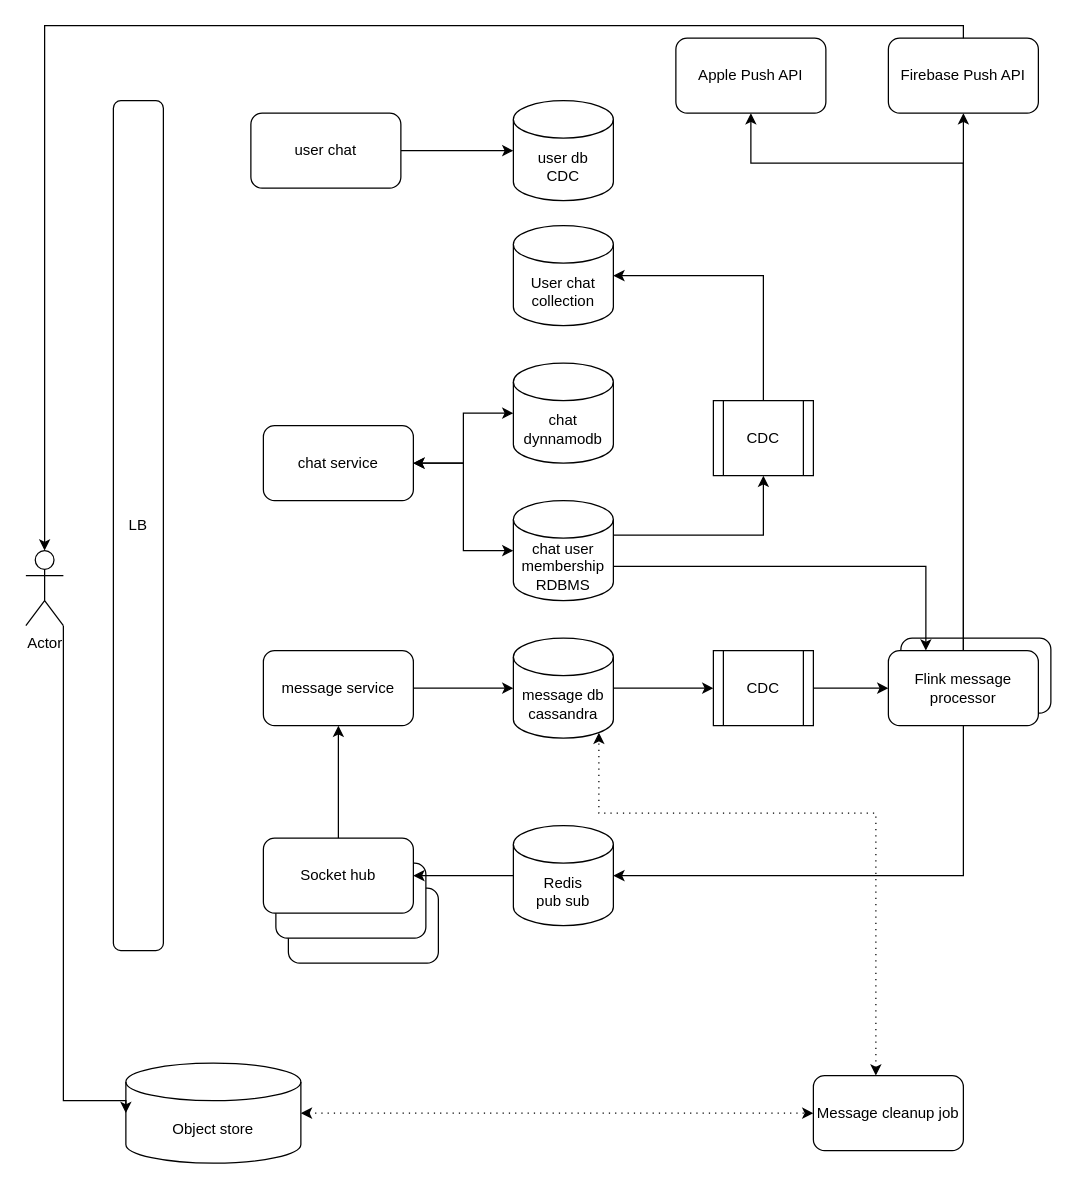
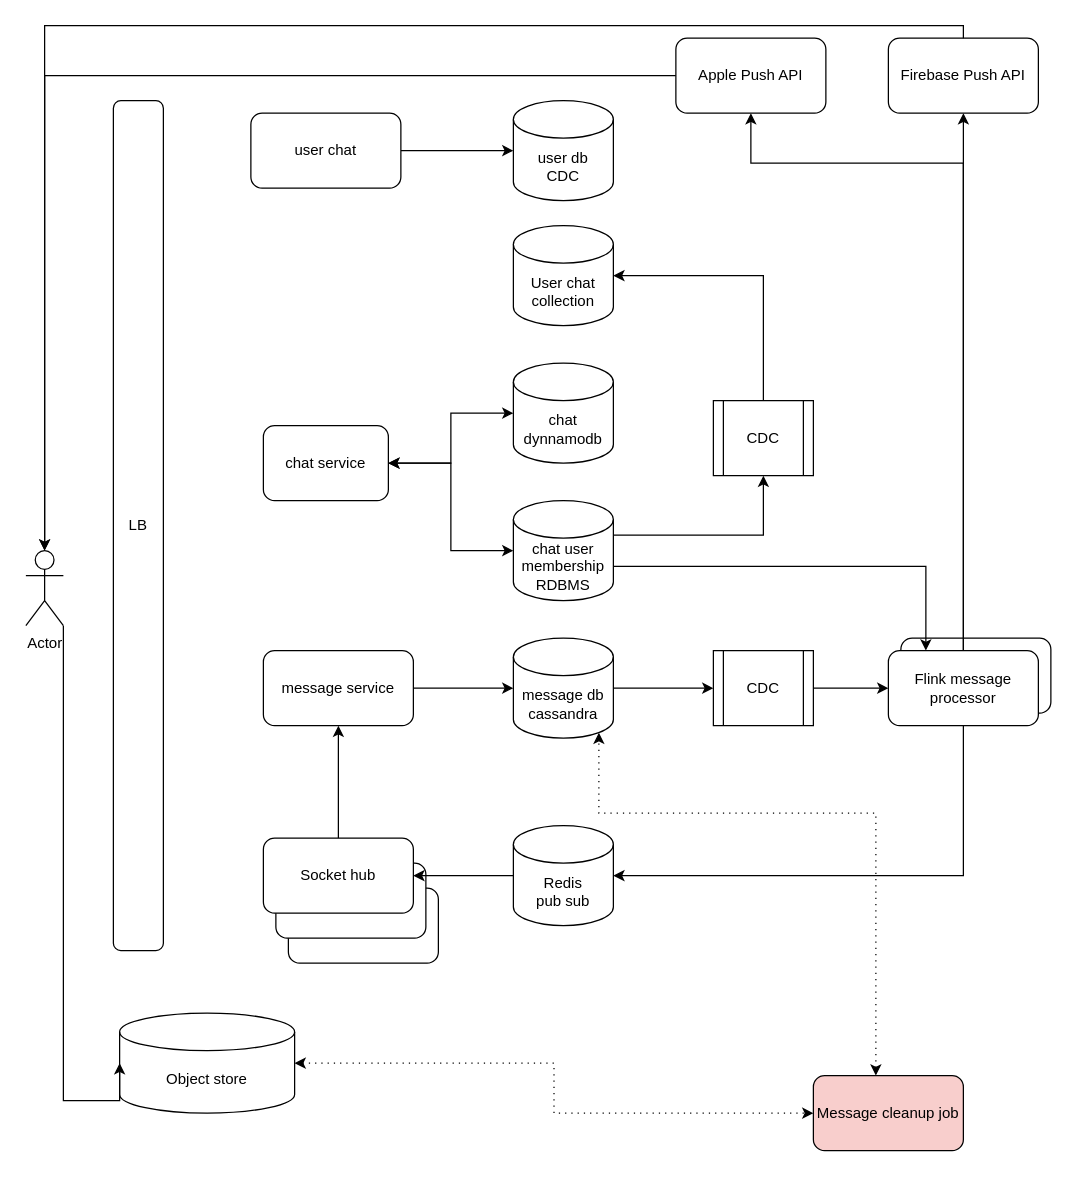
+ <mxCell id="29" style="edgeStyle=orthogonalEdgeStyle;rounded=0;orthogonalLoop=1;jettySize=auto;html=1;" edge="1" parent="1" source="30" target="5"><mxGeometry relative="1" as="geometry" /></mxCell>
- <mxCell id="12" value="chat service" style="rounded=1;whiteSpace=wrap;html=1;" vertex="1" parent="1"><mxGeometry x="210" y="340" width="120" height="60" as="geometry" /></mxCell>
+ <mxCell id="12" value="chat service" style="rounded=1;whiteSpace=wrap;html=1;" vertex="1" parent="1"><mxGeometry x="210" y="340" width="100" height="60" as="geometry" /></mxCell>
- <mxCell id="41" value="Object store" style="shape=cylinder3;whiteSpace=wrap;html=1;boundedLbl=1;backgroundOutline=1;size=15;" vertex="1" parent="1"><mxGeometry x="100" y="850" width="140" height="80" as="geometry" /></mxCell>
+ <mxCell id="41" value="Object store" style="shape=cylinder3;whiteSpace=wrap;html=1;boundedLbl=1;backgroundOutline=1;size=15;" vertex="1" parent="1"><mxGeometry x="95" y="810" width="140" height="80" as="geometry" /></mxCell>
- <mxCell id="38" value="Message cleanup job" style="rounded=1;whiteSpace=wrap;html=1;" vertex="1" parent="1"><mxGeometry x="650" y="860" width="120" height="60" as="geometry" /></mxCell>
+ <mxCell id="38" value="Message cleanup job" style="rounded=1;whiteSpace=wrap;html=1;fillColor=#f8cecc;" vertex="1" parent="1"><mxGeometry x="650" y="860" width="120" height="60" as="geometry" /></mxCell>
